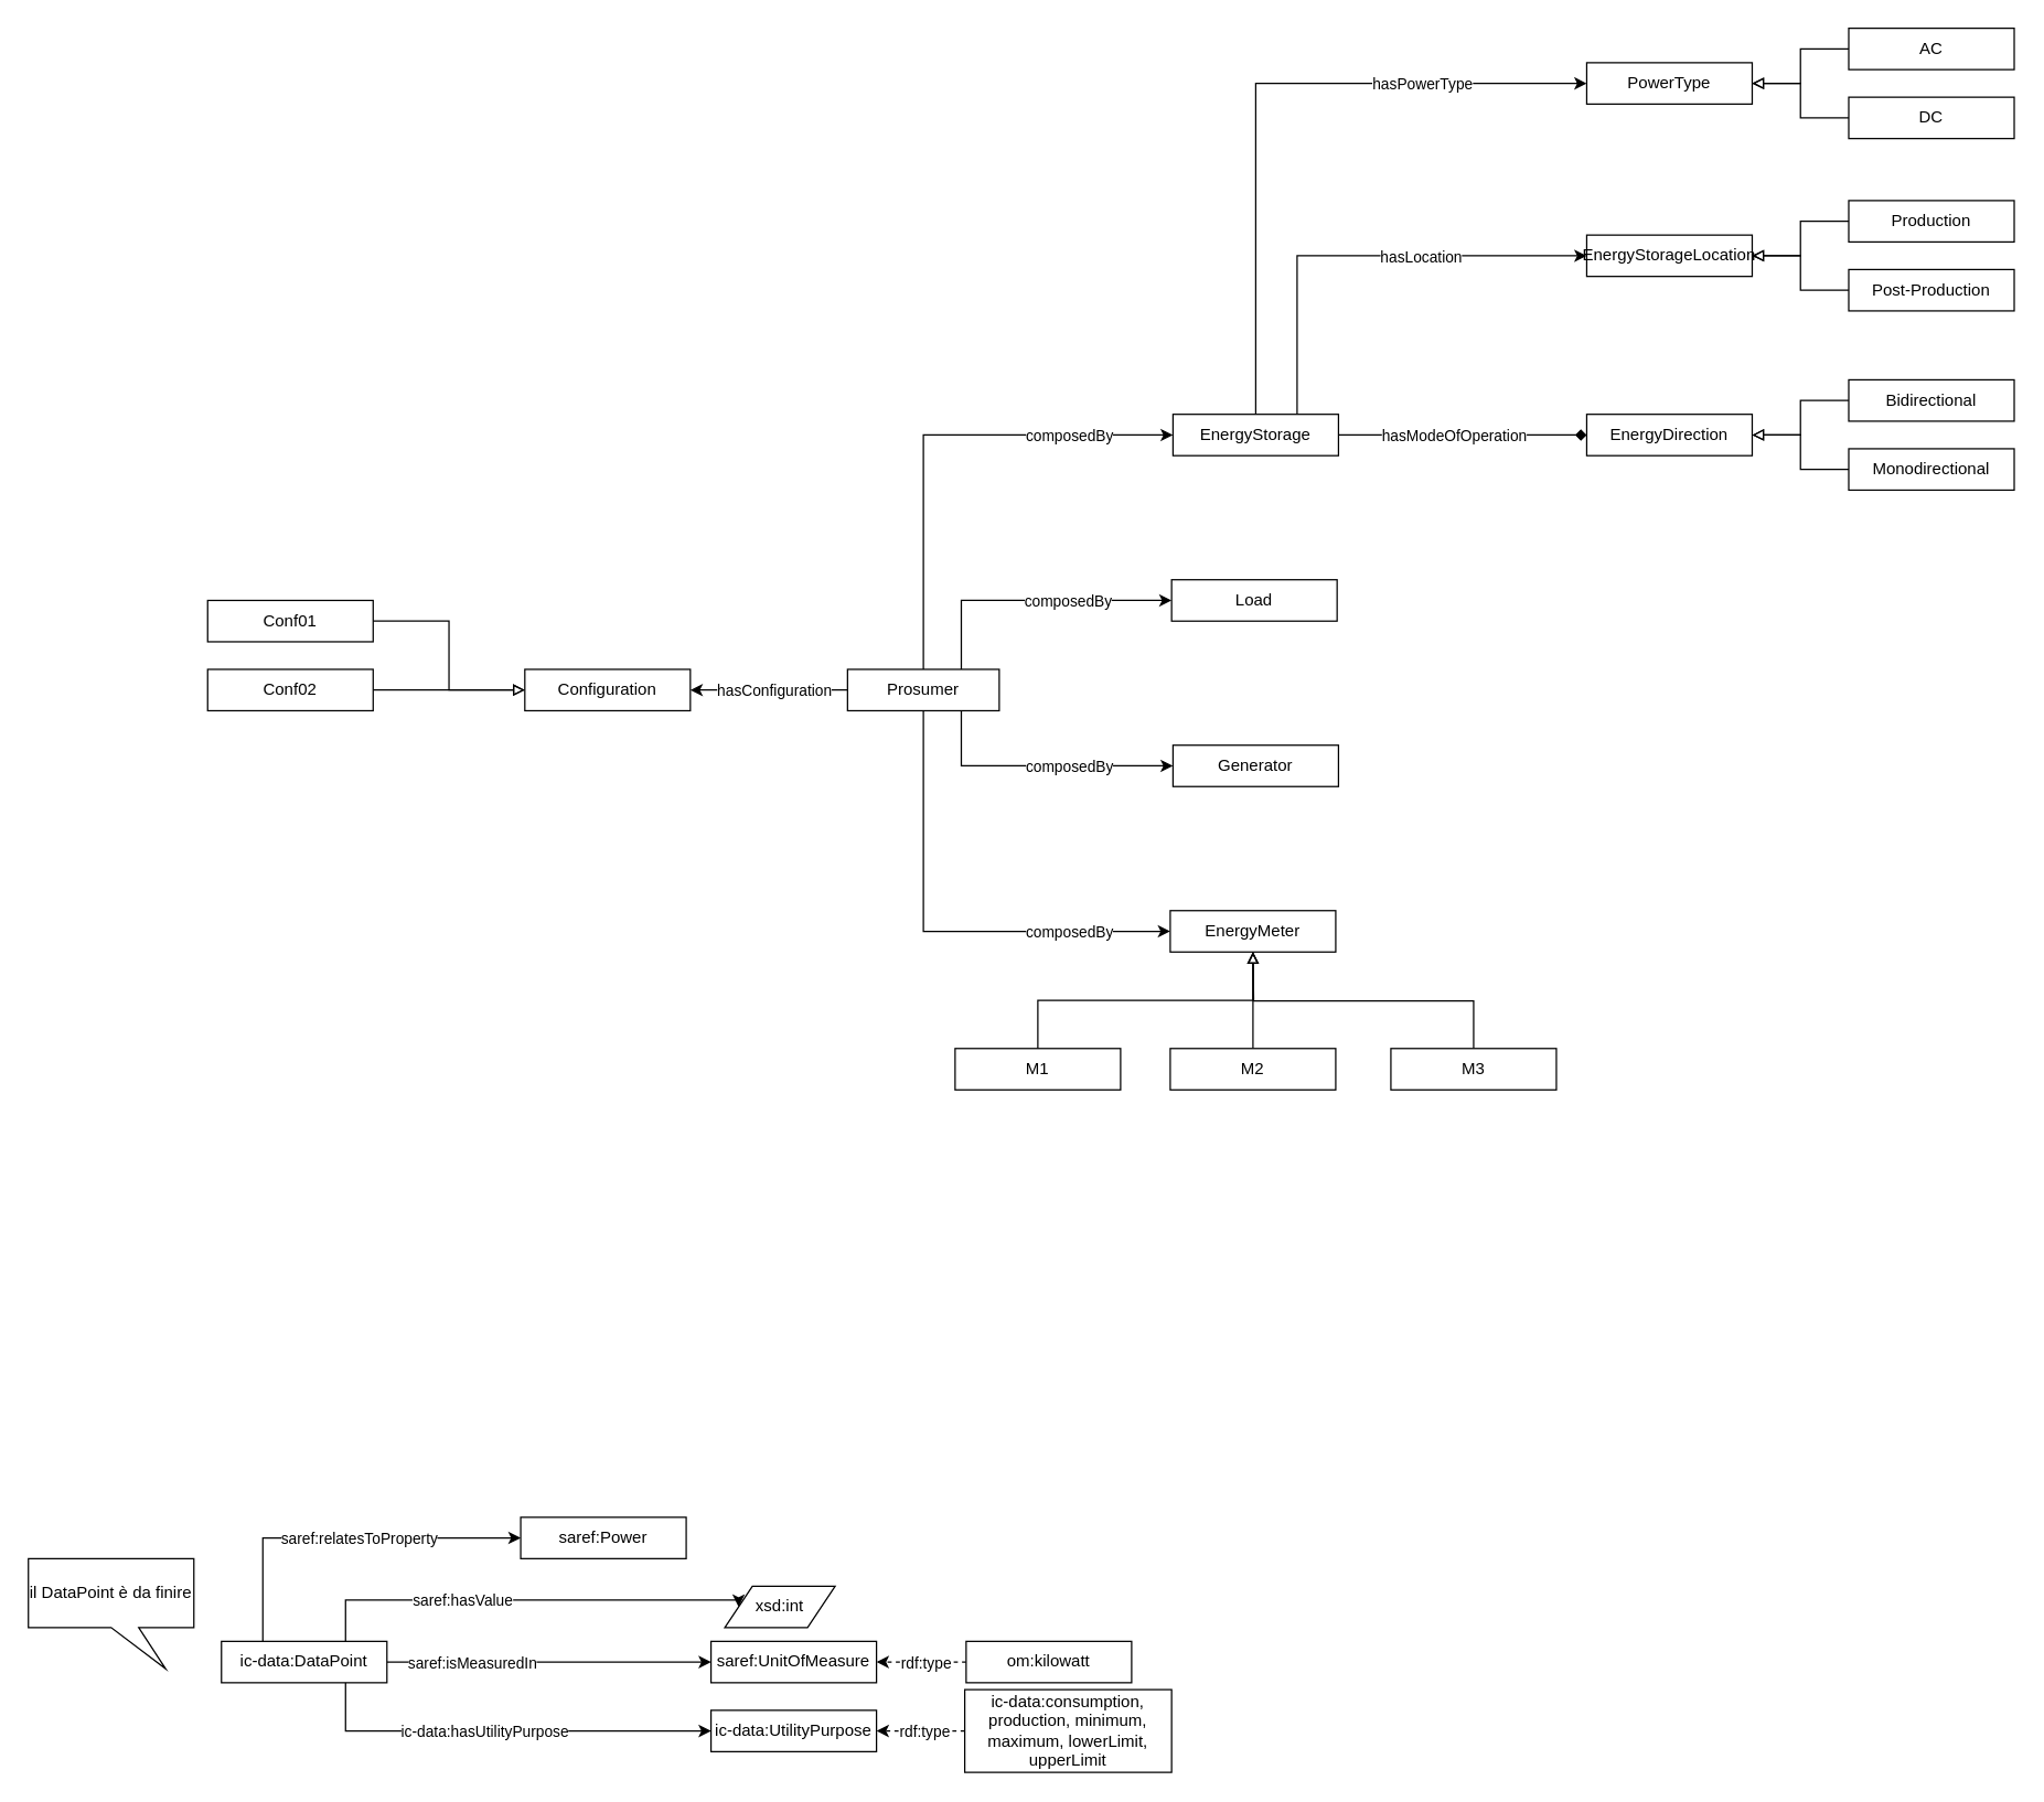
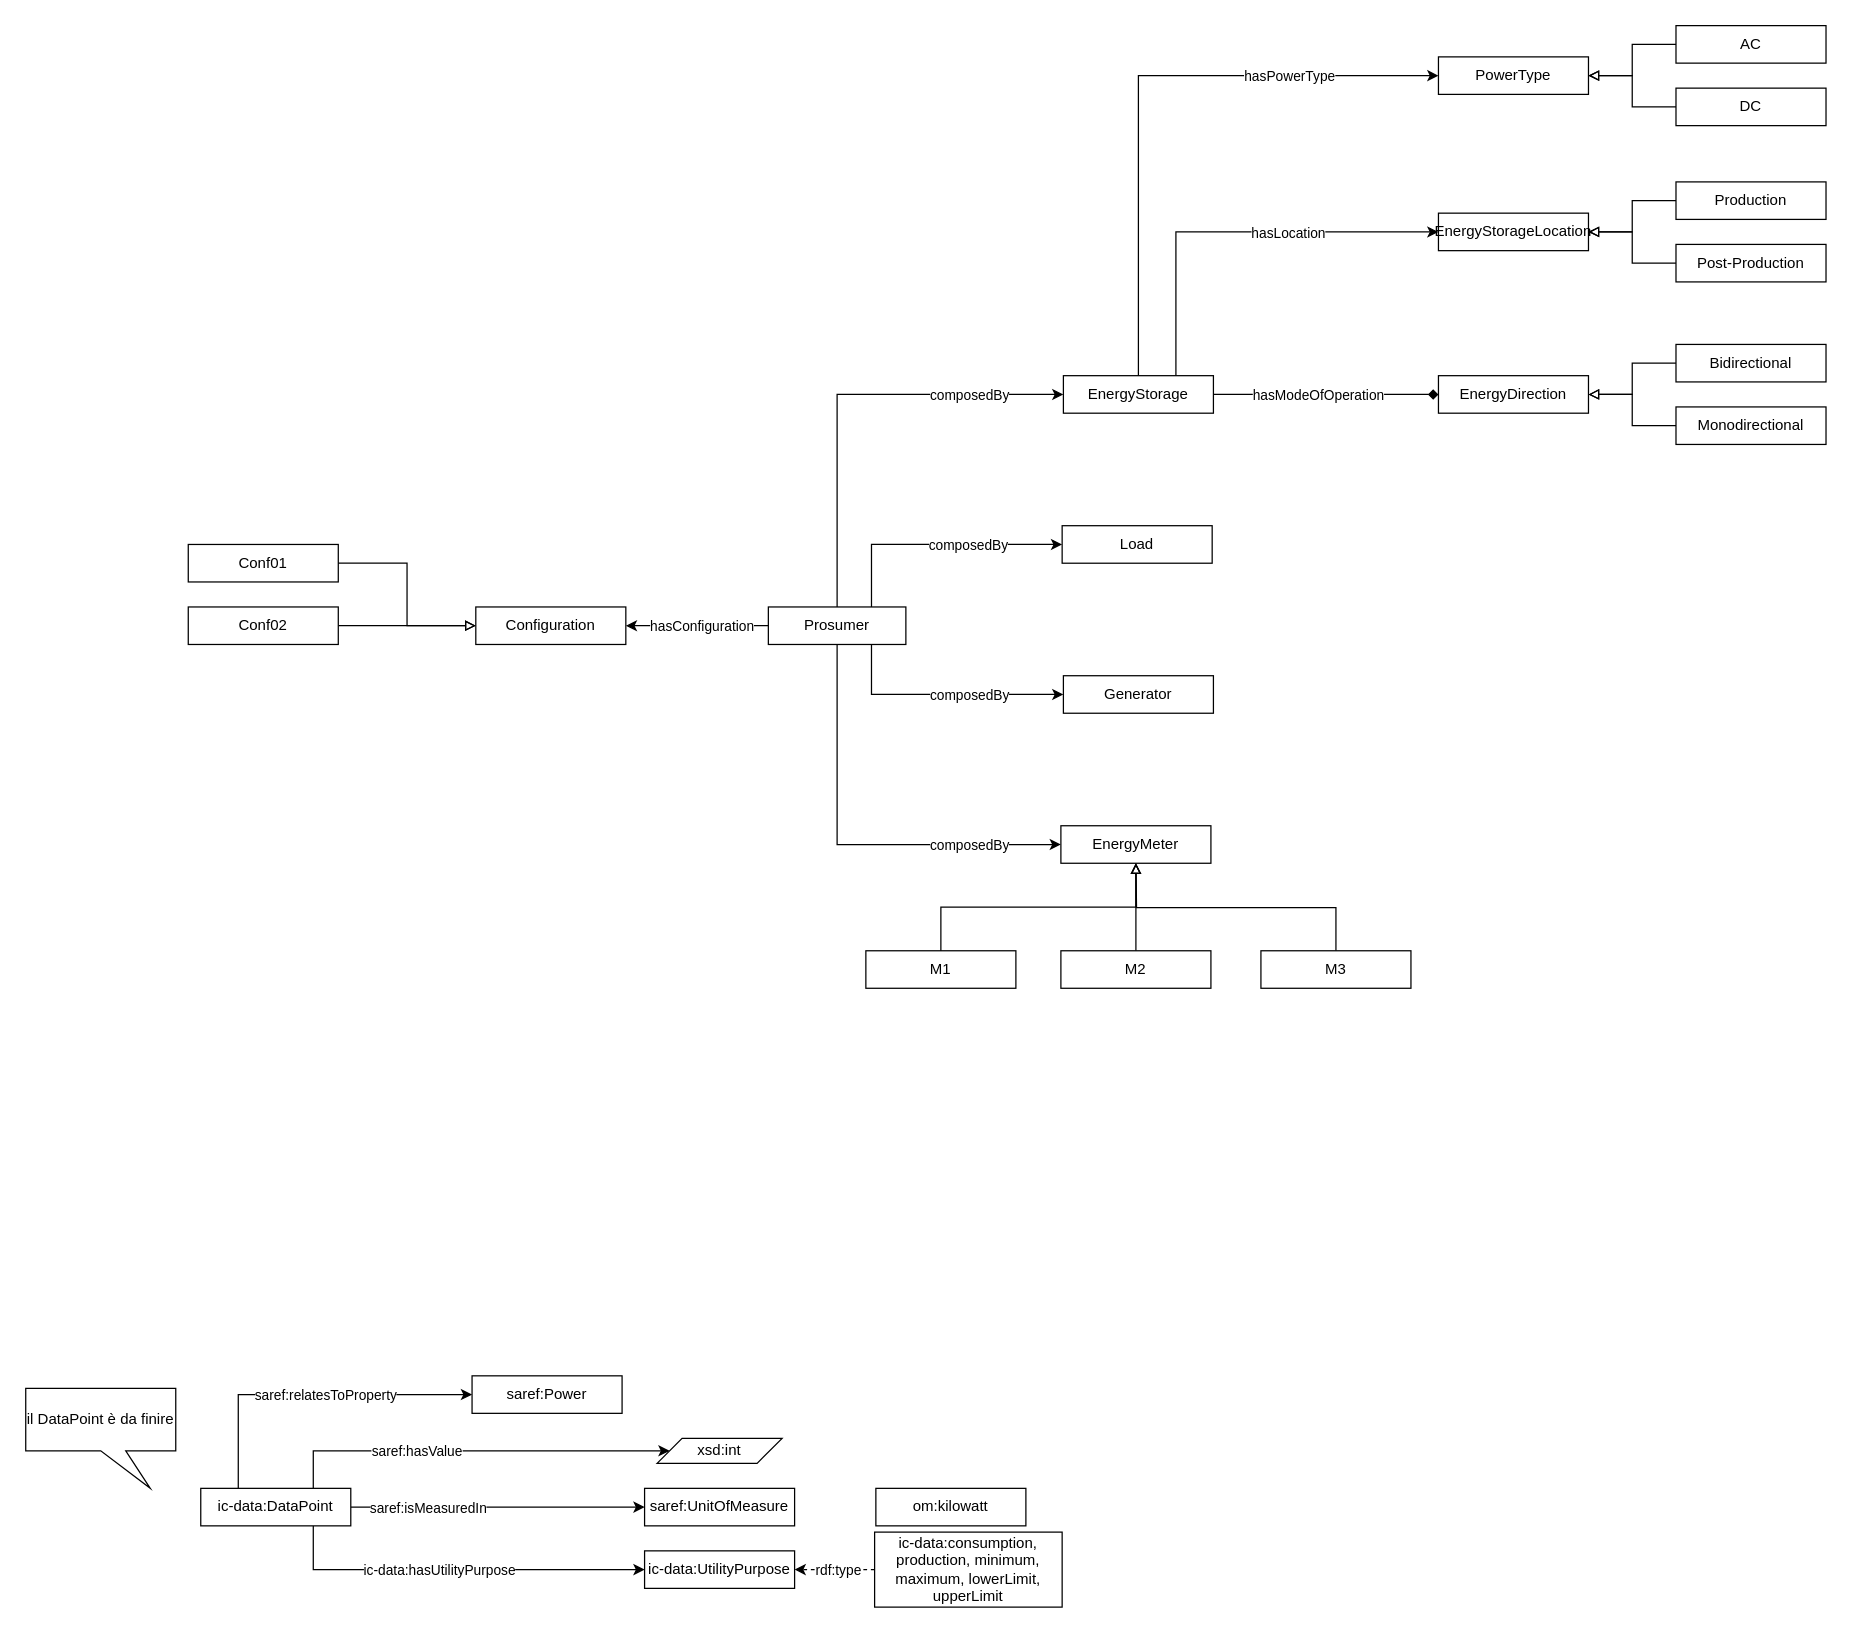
- <mxCell id="61" value="xsd:int" style="shape=parallelogram;perimeter=parallelogramPerimeter;whiteSpace=wrap;html=1;fixedSize=1;rounded=0;" vertex="1" parent="1"><mxGeometry x="525" y="1150" width="80" height="30" as="geometry" /></mxCell>
+ <mxCell id="61" value="xsd:int" style="shape=parallelogram;perimeter=parallelogramPerimeter;whiteSpace=wrap;html=1;fixedSize=1;rounded=0;" vertex="1" parent="1"><mxGeometry x="525" y="1150" width="100" height="20" as="geometry" /></mxCell>
- <mxCell id="68" value="il DataPoint è da finire" style="shape=callout;whiteSpace=wrap;html=1;perimeter=calloutPerimeter;position2=0.83;" vertex="1" parent="1"><mxGeometry x="20" y="1130" width="120" height="80" as="geometry" /></mxCell>
+ <mxCell id="68" value="il DataPoint è da finire" style="shape=callout;whiteSpace=wrap;html=1;perimeter=calloutPerimeter;position2=0.83;" vertex="1" parent="1"><mxGeometry x="20" y="1110" width="120" height="80" as="geometry" /></mxCell>
- <mxCell id="57" style="edgeStyle=orthogonalEdgeStyle;rounded=0;orthogonalLoop=1;jettySize=auto;html=1;exitX=0;exitY=0.5;exitDx=0;exitDy=0;entryX=1;entryY=0.5;entryDx=0;entryDy=0;strokeColor=default;dashed=1;" edge="1" parent="1" source="60" target="59"><mxGeometry relative="1" as="geometry" /></mxCell>
- <mxCell id="58" value="rdf:type" style="edgeLabel;html=1;align=center;verticalAlign=middle;resizable=0;points=[];rounded=0;" vertex="1" connectable="0" parent="57"><mxGeometry x="-0.68" relative="1" as="geometry"><mxPoint x="-20" as="offset" /></mxGeometry></mxCell>
